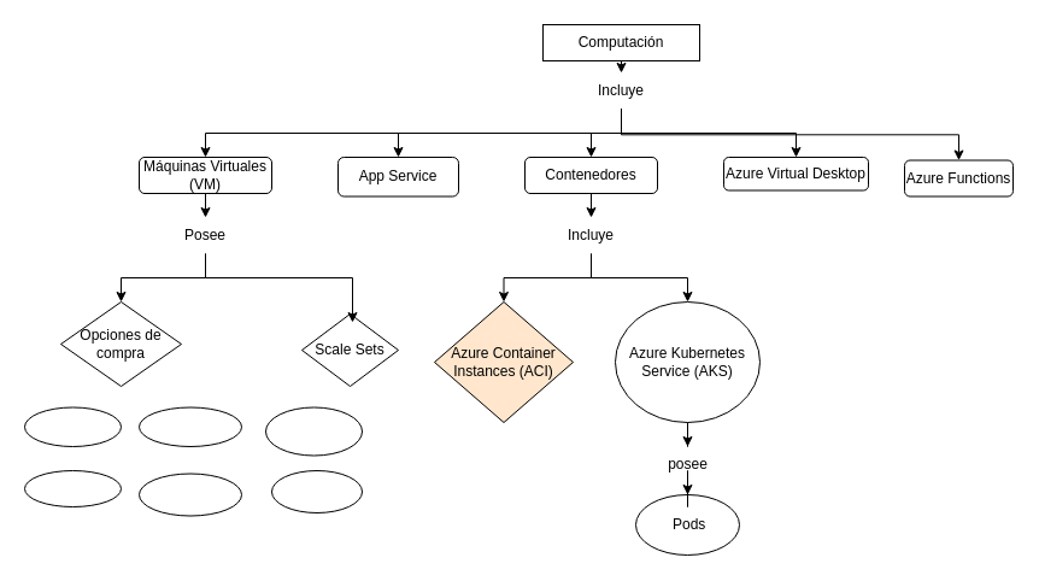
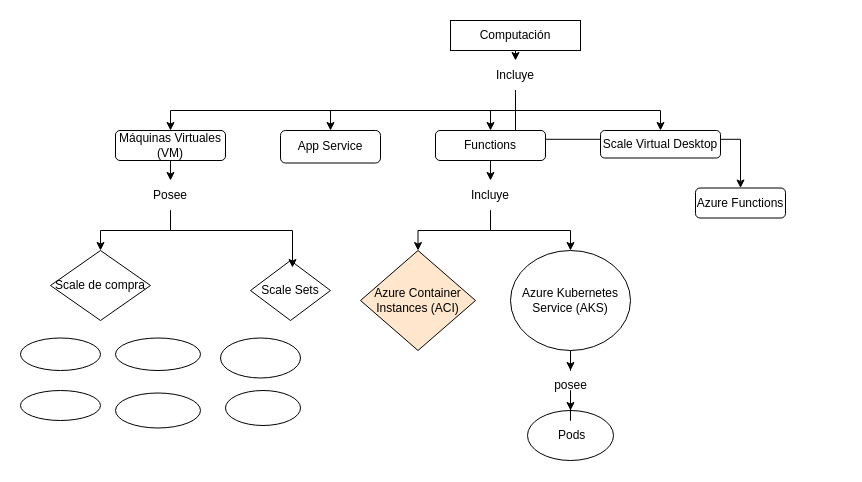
- <mxCell id="11" value="Azure Virtual Desktop" style="rounded=1;whiteSpace=wrap;html=1;" vertex="1" parent="1"><mxGeometry x="600" y="130" width="120" height="27.5" as="geometry" /></mxCell>
+ <mxCell id="11" value="Scale Virtual Desktop" style="rounded=1;whiteSpace=wrap;html=1;" vertex="1" parent="1"><mxGeometry x="600" y="130" width="120" height="27.5" as="geometry" /></mxCell>
- <mxCell id="13" value="Contenedores" style="rounded=1;whiteSpace=wrap;html=1;" vertex="1" parent="1"><mxGeometry x="435" y="130" width="110" height="30" as="geometry" /></mxCell>
+ <mxCell id="13" value="Functions" style="rounded=1;whiteSpace=wrap;html=1;" vertex="1" parent="1"><mxGeometry x="435" y="130" width="110" height="30" as="geometry" /></mxCell>
- <mxCell id="10" value="&lt;br&gt;&lt;div style=&quot;text-align: justify;&quot;&gt;&lt;span style=&quot;background-color: transparent; color: light-dark(rgb(0, 0, 0), rgb(255, 255, 255));&quot;&gt;Azure Functions&lt;/span&gt;&lt;/div&gt;&lt;div style=&quot;text-align: justify;&quot;&gt;&lt;br&gt;&lt;/div&gt;" style="rounded=1;whiteSpace=wrap;html=1;" vertex="1" parent="1"><mxGeometry x="750" y="132.5" width="90" height="30" as="geometry" /></mxCell>
+ <mxCell id="10" value="&lt;br&gt;&lt;div style=&quot;text-align: justify;&quot;&gt;&lt;span style=&quot;background-color: transparent; color: light-dark(rgb(0, 0, 0), rgb(255, 255, 255));&quot;&gt;Azure Functions&lt;/span&gt;&lt;/div&gt;&lt;div style=&quot;text-align: justify;&quot;&gt;&lt;br&gt;&lt;/div&gt;" style="rounded=1;whiteSpace=wrap;html=1;" vertex="1" parent="1"><mxGeometry x="695" y="187.5" width="90" height="30" as="geometry" /></mxCell>
- <mxCell id="20" value="&lt;div style=&quot;&quot;&gt;&lt;span style=&quot;background-color: transparent; color: light-dark(rgb(0, 0, 0), rgb(255, 255, 255));&quot;&gt;Opciones de compra&lt;/span&gt;&lt;/div&gt;" style="rhombus;whiteSpace=wrap;html=1;align=center;" vertex="1" parent="1"><mxGeometry y="250" width="100" height="70" as="geometry" x="50" /></mxCell>
+ <mxCell id="20" value="&lt;div style=&quot;&quot;&gt;&lt;span style=&quot;background-color: transparent; color: light-dark(rgb(0, 0, 0), rgb(255, 255, 255));&quot;&gt;Scale de compra&lt;/span&gt;&lt;/div&gt;" style="rhombus;whiteSpace=wrap;html=1;align=center;" vertex="1" parent="1"><mxGeometry y="250" width="100" height="70" as="geometry" x="50" /></mxCell>
